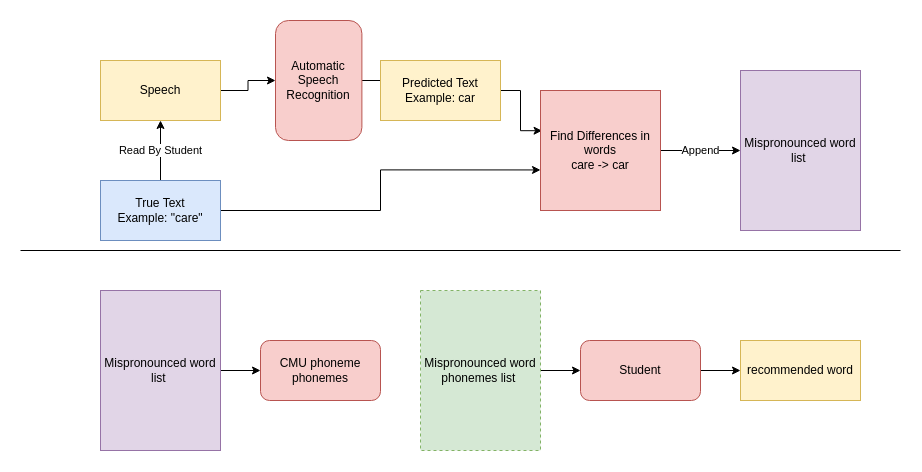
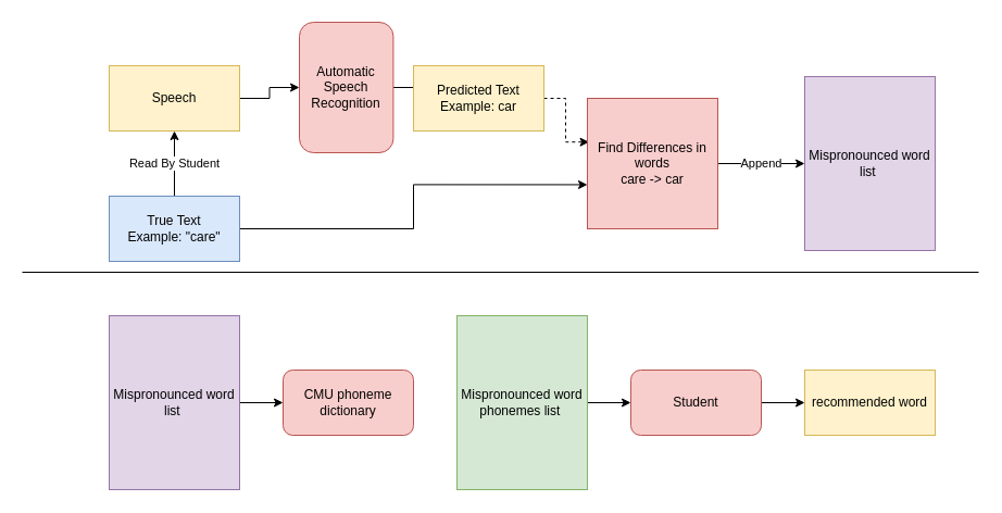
- <mxCell id="6" style="edgeStyle=orthogonalEdgeStyle;rounded=0;orthogonalLoop=1;jettySize=auto;html=1;entryX=0.013;entryY=0.335;entryDx=0;entryDy=0;entryPerimeter=0;" edge="1" parent="1" source="7" target="12"><mxGeometry relative="1" as="geometry" /></mxCell>
+ <mxCell id="6" style="edgeStyle=orthogonalEdgeStyle;rounded=0;orthogonalLoop=1;jettySize=auto;html=1;entryX=0.013;entryY=0.335;entryDx=0;entryDy=0;entryPerimeter=0;dashed=1;" edge="1" parent="1" source="7" target="12"><mxGeometry relative="1" as="geometry" /></mxCell>
- <mxCell id="18" value="CMU phoneme phonemes" style="rounded=1;whiteSpace=wrap;html=1;fillColor=#f8cecc;strokeColor=#b85450;" vertex="1" parent="1"><mxGeometry x="260" y="340" width="120" height="60" as="geometry" /></mxCell>
+ <mxCell id="18" value="CMU phoneme dictionary" style="rounded=1;whiteSpace=wrap;html=1;fillColor=#f8cecc;strokeColor=#b85450;" vertex="1" parent="1"><mxGeometry x="260" y="340" width="120" height="60" as="geometry" /></mxCell>
- <mxCell id="17" value="Mispronounced word phonemes list&amp;nbsp;" style="rounded=0;whiteSpace=wrap;html=1;fillColor=#d5e8d4;strokeColor=#82b366;dashed=1;" vertex="1" parent="1"><mxGeometry x="420" y="290" width="120" height="160" as="geometry" /></mxCell>
+ <mxCell id="17" value="Mispronounced word phonemes list&amp;nbsp;" style="rounded=0;whiteSpace=wrap;html=1;fillColor=#d5e8d4;strokeColor=#82b366;" vertex="1" parent="1"><mxGeometry x="420" y="290" width="120" height="160" as="geometry" /></mxCell>
